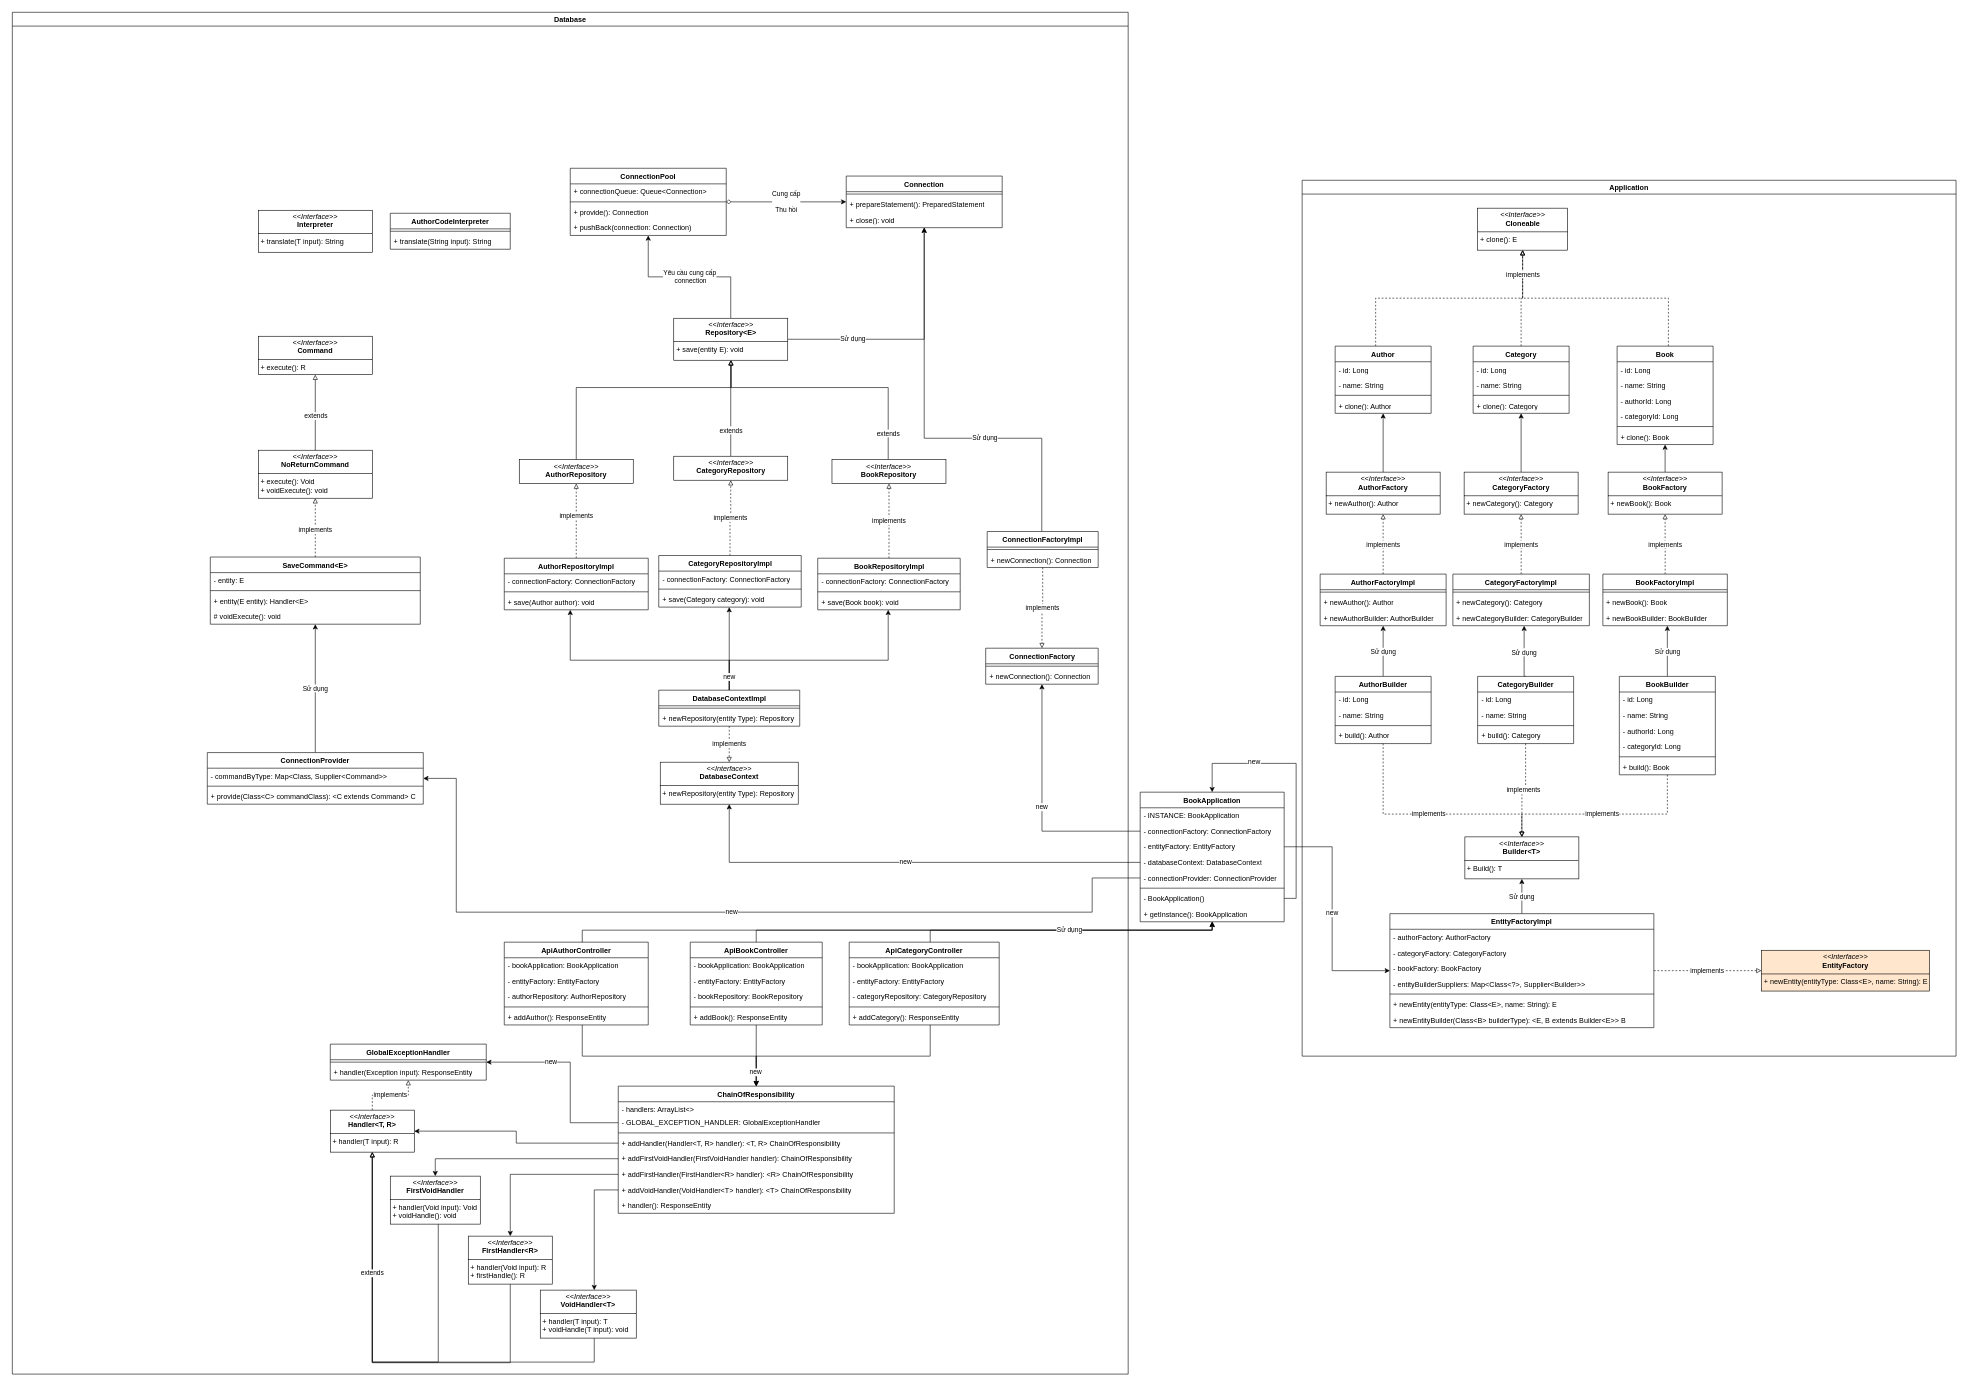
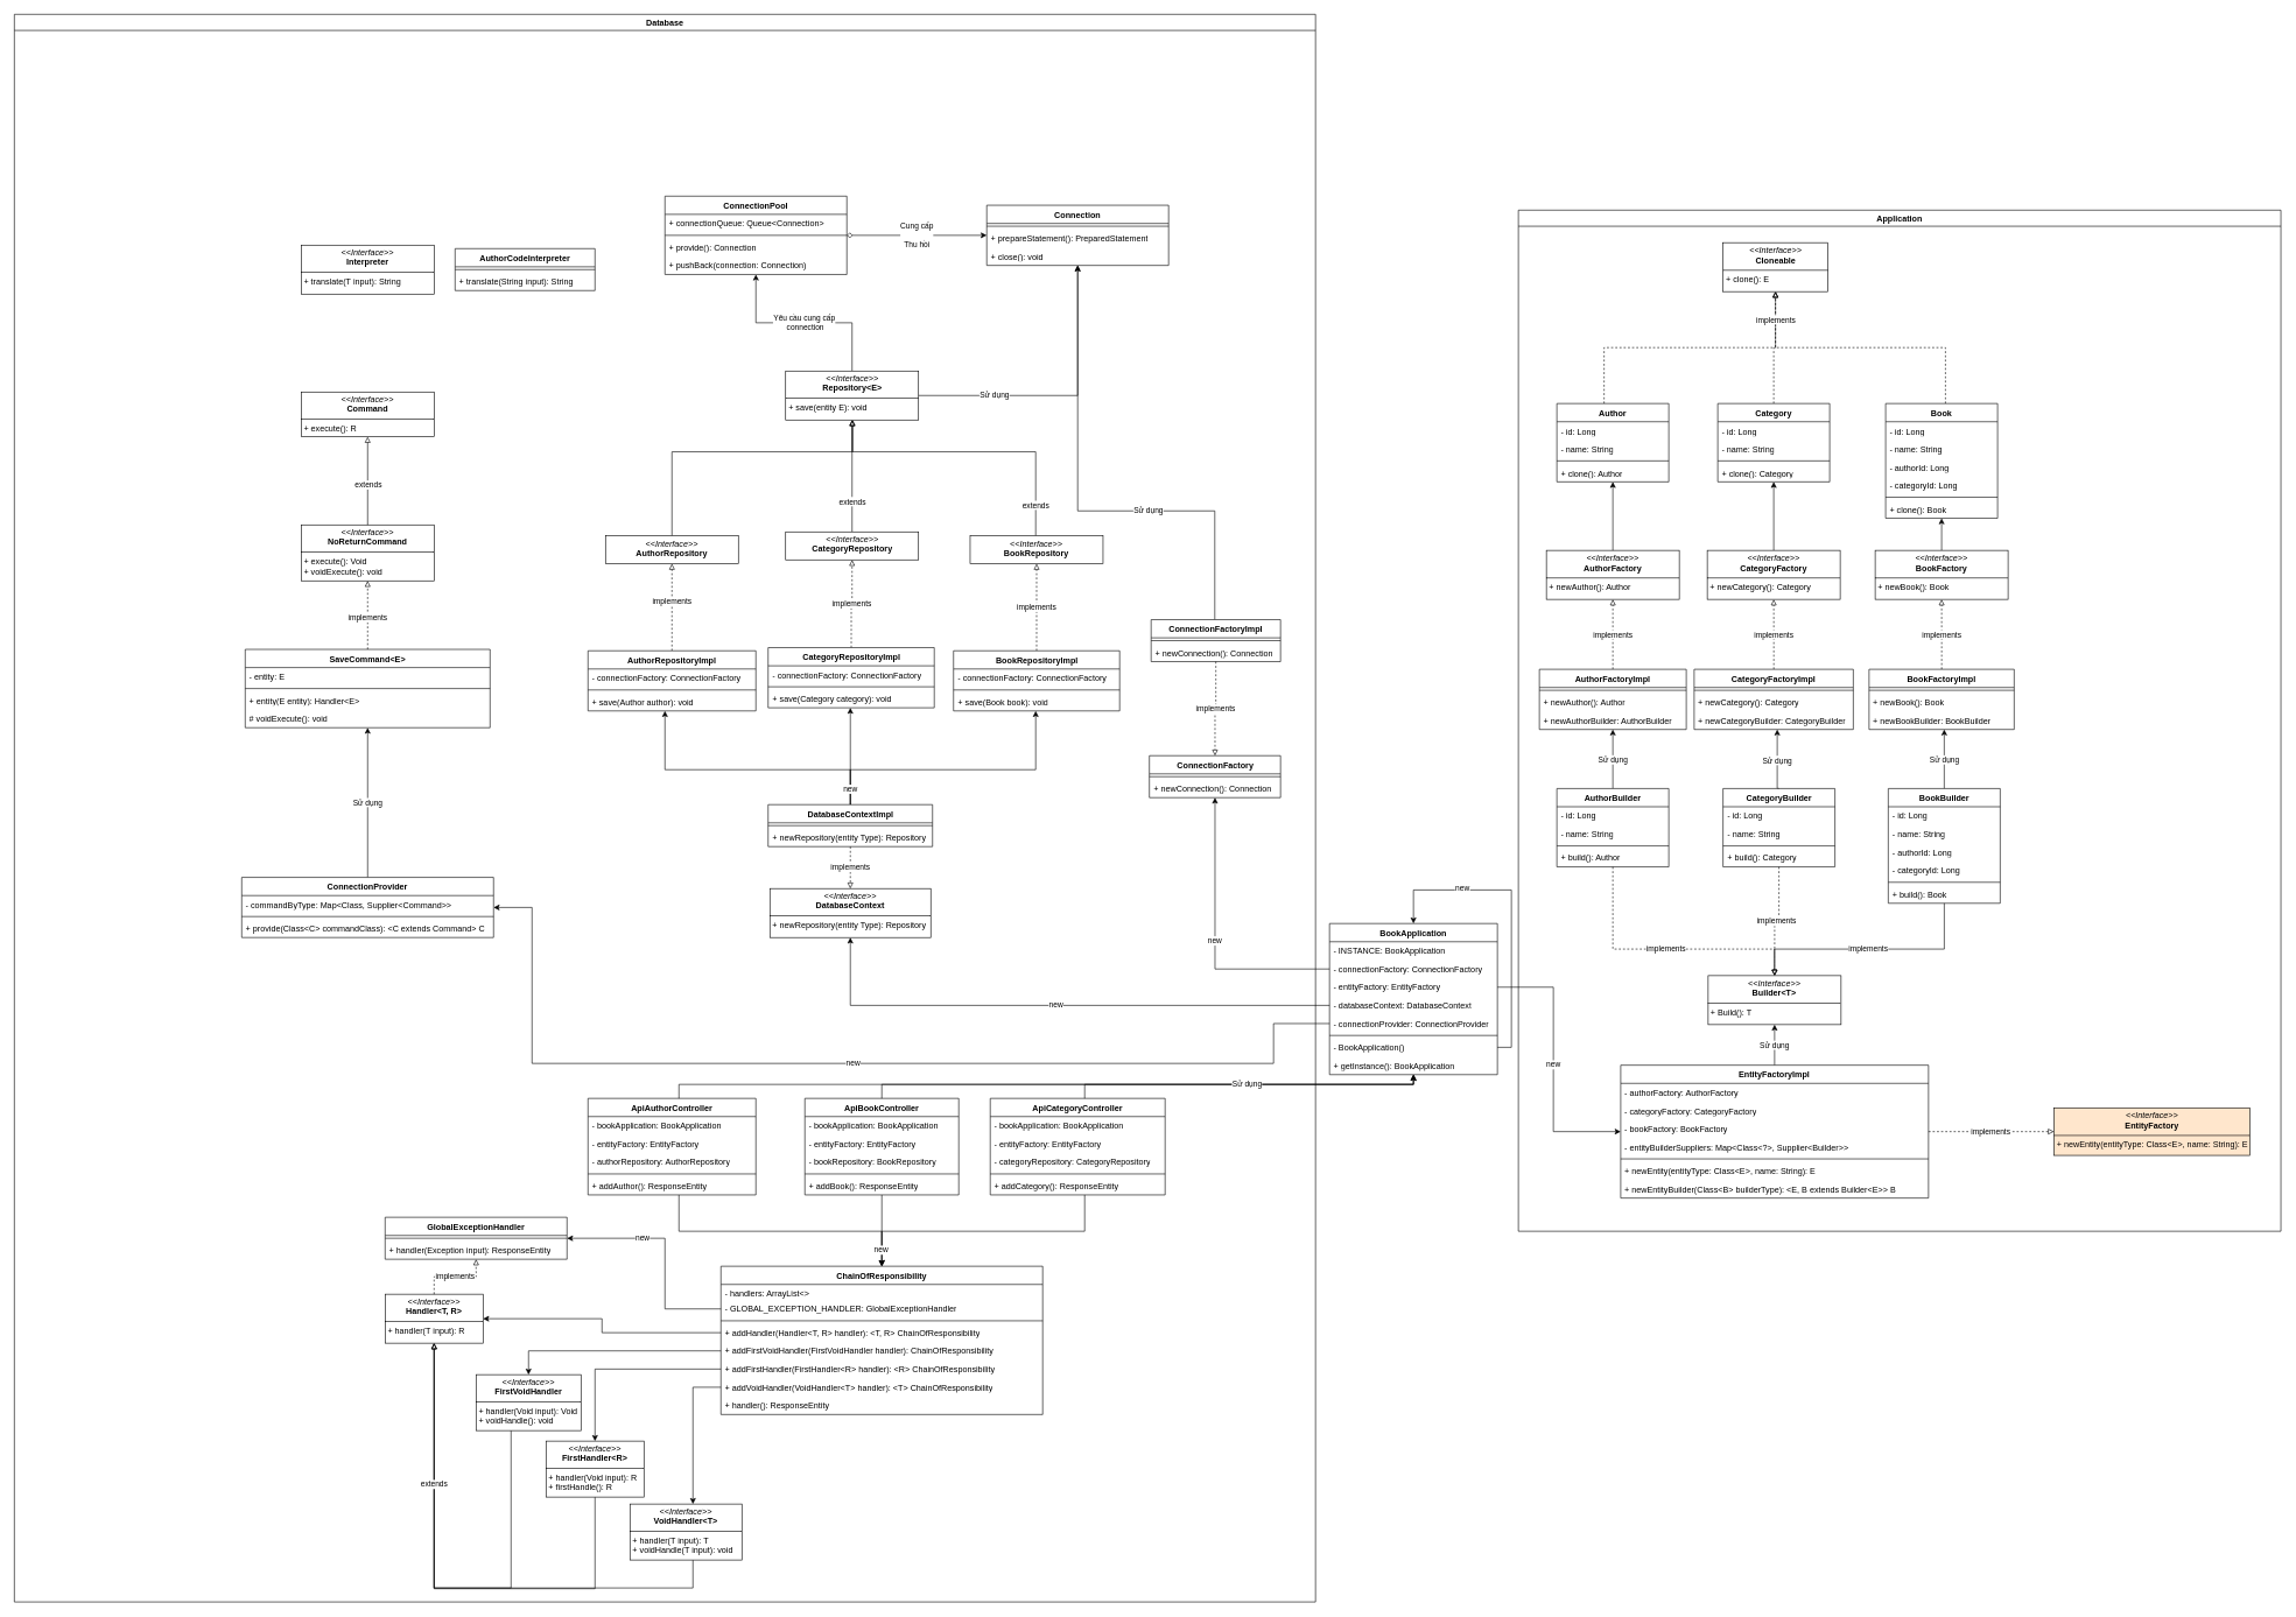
- <mxCell id="177" value="&lt;span style=&quot;color: rgb(0, 0, 0); font-family: Helvetica; font-size: 11px; font-style: normal; font-variant-ligatures: normal; font-variant-caps: normal; font-weight: 400; letter-spacing: normal; orphans: 2; text-align: center; text-indent: 0px; text-transform: none; widows: 2; word-spacing: 0px; -webkit-text-stroke-width: 0px; white-space: nowrap; background-color: rgb(255, 255, 255); text-decoration-thickness: initial; text-decoration-style: initial; text-decoration-color: initial; display: inline !important; float: none;&quot;&gt;implements&lt;/span&gt;" style="edgeStyle=orthogonalEdgeStyle;rounded=0;orthogonalLoop=1;jettySize=auto;html=1;dashed=1;endArrow=block;endFill=0;" edge="1" parent="129" source="178" target="164"><mxGeometry x="0.007" relative="1" as="geometry"><Array as="points"><mxPoint x="609" y="1056.5" /><mxPoint x="366" y="1056.5" /></Array><mxPoint as="offset" /></mxGeometry></mxCell>
+ <mxCell id="177" value="&lt;span style=&quot;color: rgb(0, 0, 0); font-family: Helvetica; font-size: 11px; font-style: normal; font-variant-ligatures: normal; font-variant-caps: normal; font-weight: 400; letter-spacing: normal; orphans: 2; text-align: center; text-indent: 0px; text-transform: none; widows: 2; word-spacing: 0px; -webkit-text-stroke-width: 0px; white-space: nowrap; background-color: rgb(255, 255, 255); text-decoration-thickness: initial; text-decoration-style: initial; text-decoration-color: initial; display: inline !important; float: none;&quot;&gt;implements&lt;/span&gt;" style="edgeStyle=orthogonalEdgeStyle;rounded=0;orthogonalLoop=1;jettySize=auto;html=1;dashed=0;endArrow=block;endFill=0;" edge="1" parent="129" source="178" target="164"><mxGeometry x="0.007" relative="1" as="geometry"><Array as="points"><mxPoint x="609" y="1056.5" /><mxPoint x="366" y="1056.5" /></Array><mxPoint as="offset" /></mxGeometry></mxCell>
- <mxCell id="86" value="&lt;p style=&quot;margin:0px;margin-top:4px;text-align:center;&quot;&gt;&lt;i&gt;&amp;lt;&amp;lt;Interface&amp;gt;&amp;gt;&lt;/i&gt;&lt;br&gt;&lt;b&gt;FirstVoidHandler&lt;/b&gt;&lt;/p&gt;&lt;hr size=&quot;1&quot; style=&quot;border-style:solid;&quot;&gt;&lt;p style=&quot;margin:0px;margin-left:4px;&quot;&gt;+ handler(Void input): Void&lt;/p&gt;&lt;p style=&quot;margin:0px;margin-left:4px;&quot;&gt;+ voidHandle(): void&lt;/p&gt;" style="verticalAlign=top;align=left;overflow=fill;html=1;whiteSpace=wrap;" vertex="1" parent="13"><mxGeometry x="630" y="1940" width="150" height="80" as="geometry" /></mxCell>
+ <mxCell id="86" value="&lt;p style=&quot;margin:0px;margin-top:4px;text-align:center;&quot;&gt;&lt;i&gt;&amp;lt;&amp;lt;Interface&amp;gt;&amp;gt;&lt;/i&gt;&lt;br&gt;&lt;b&gt;FirstVoidHandler&lt;/b&gt;&lt;/p&gt;&lt;hr size=&quot;1&quot; style=&quot;border-style:solid;&quot;&gt;&lt;p style=&quot;margin:0px;margin-left:4px;&quot;&gt;+ handler(Void input): Void&lt;/p&gt;&lt;p style=&quot;margin:0px;margin-left:4px;&quot;&gt;+ voidHandle(): void&lt;/p&gt;" style="verticalAlign=top;align=left;overflow=fill;html=1;whiteSpace=wrap;" vertex="1" parent="13"><mxGeometry x="660" y="1945" width="150" height="80" as="geometry" /></mxCell>
